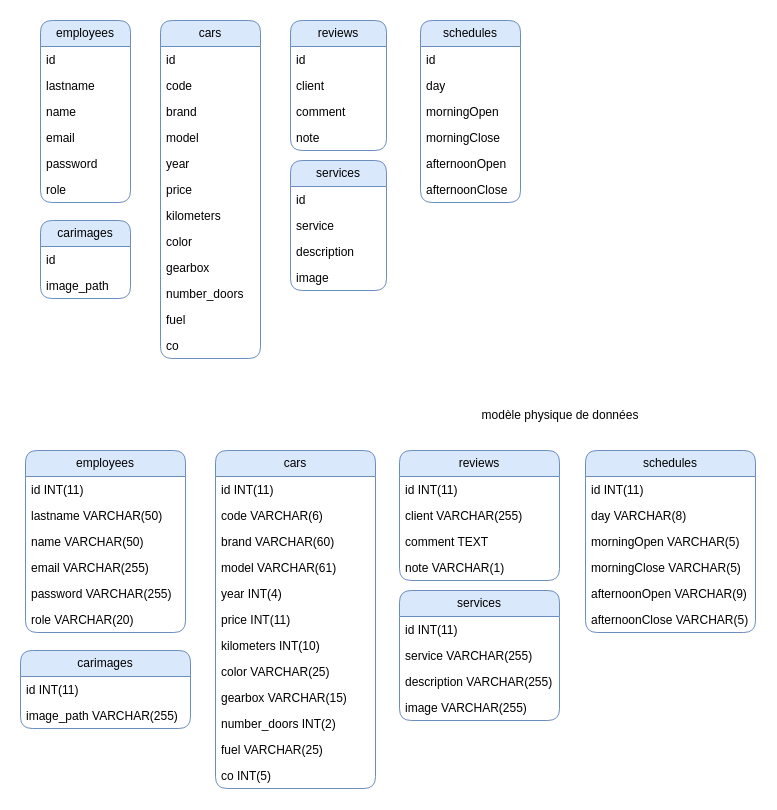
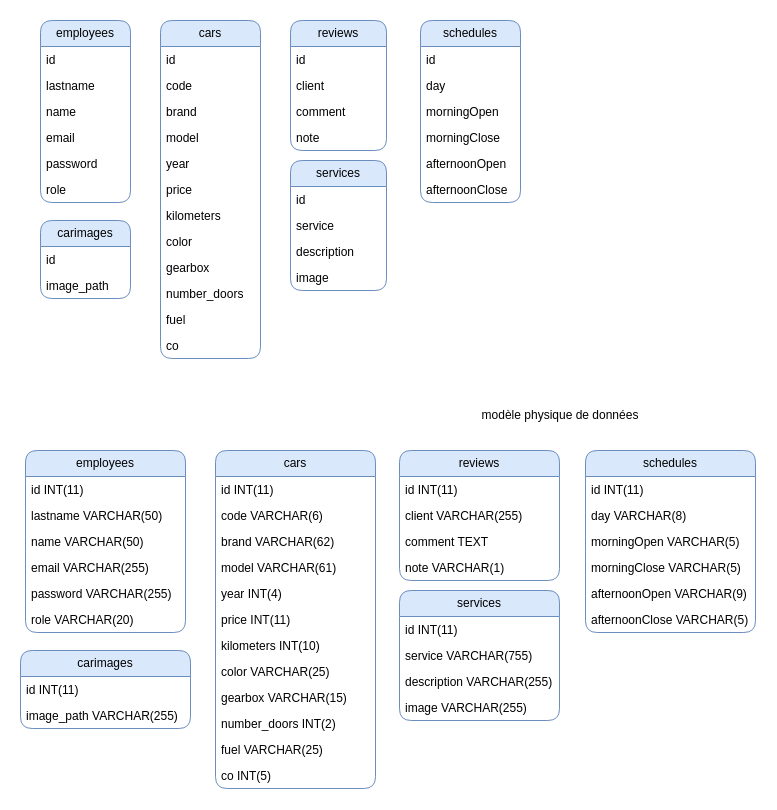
- <mxCell id="12" value="brand VARCHAR(60)" style="text;align=left;verticalAlign=top;spacingLeft=4;spacingRight=4;overflow=hidden;rotatable=0;points=[[0,0.5],[1,0.5]];portConstraint=eastwest;whiteSpace=wrap;html=1;" parent="9" vertex="1"><mxGeometry y="78" width="160" height="26" as="geometry" /></mxCell>
+ <mxCell id="12" value="brand VARCHAR(62)" style="text;align=left;verticalAlign=top;spacingLeft=4;spacingRight=4;overflow=hidden;rotatable=0;points=[[0,0.5],[1,0.5]];portConstraint=eastwest;whiteSpace=wrap;html=1;" parent="9" vertex="1"><mxGeometry y="78" width="160" height="26" as="geometry" /></mxCell>
- <mxCell id="29" value="service VARCHAR(255)" style="text;align=left;verticalAlign=top;spacingLeft=4;spacingRight=4;overflow=hidden;rotatable=0;points=[[0,0.5],[1,0.5]];portConstraint=eastwest;whiteSpace=wrap;html=1;" parent="27" vertex="1"><mxGeometry y="52" width="160" height="26" as="geometry" /></mxCell>
+ <mxCell id="29" value="service VARCHAR(755)" style="text;align=left;verticalAlign=top;spacingLeft=4;spacingRight=4;overflow=hidden;rotatable=0;points=[[0,0.5],[1,0.5]];portConstraint=eastwest;whiteSpace=wrap;html=1;" parent="27" vertex="1"><mxGeometry y="52" width="160" height="26" as="geometry" /></mxCell>
